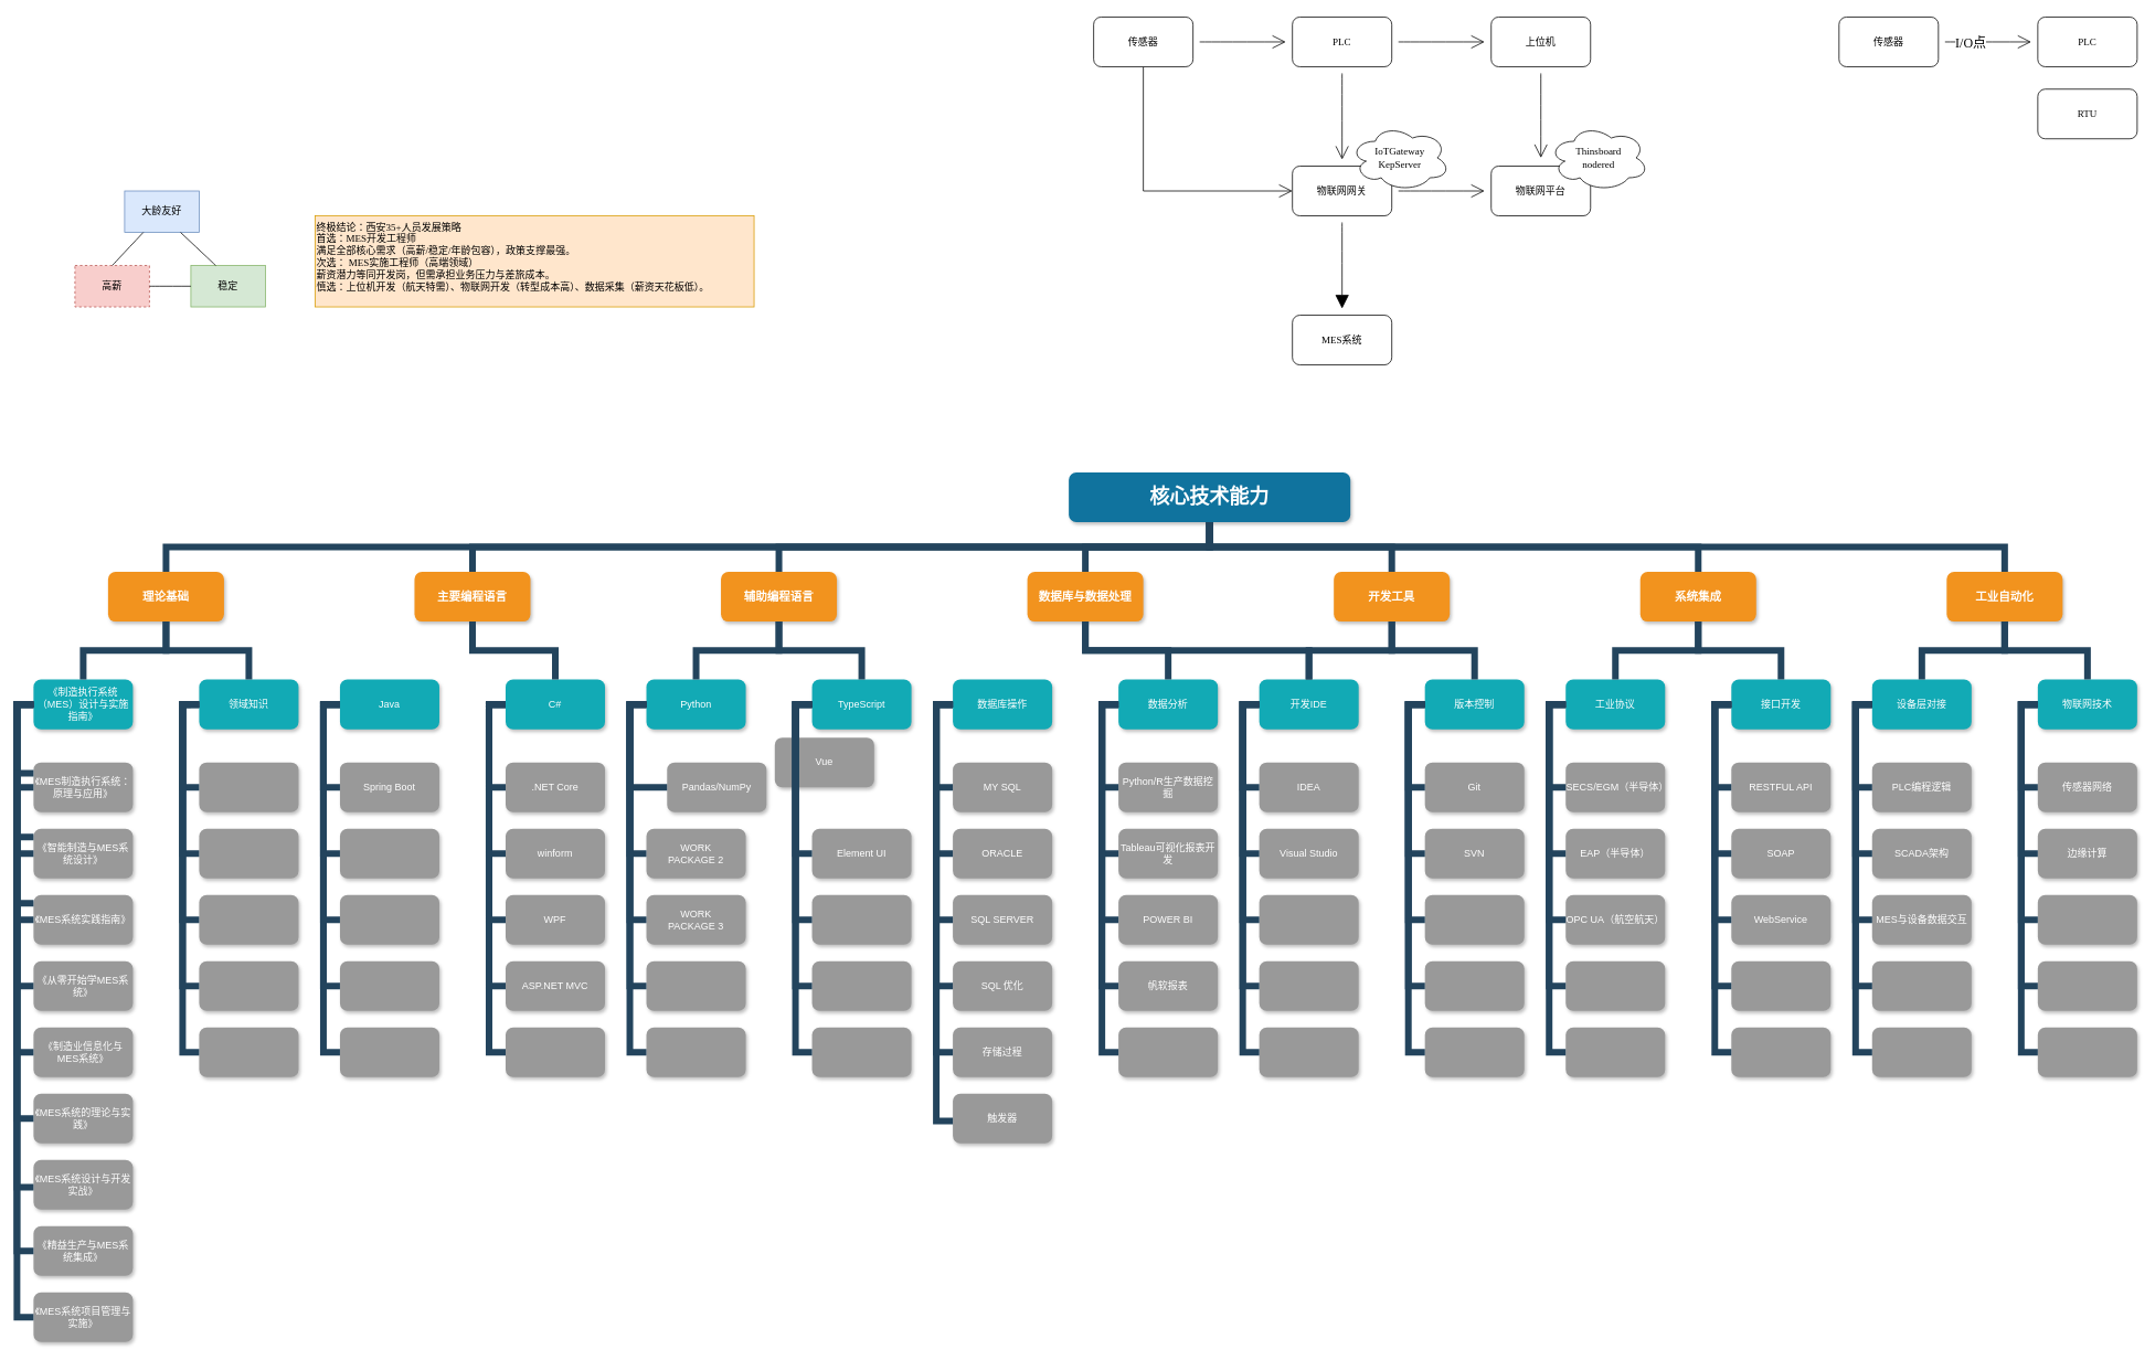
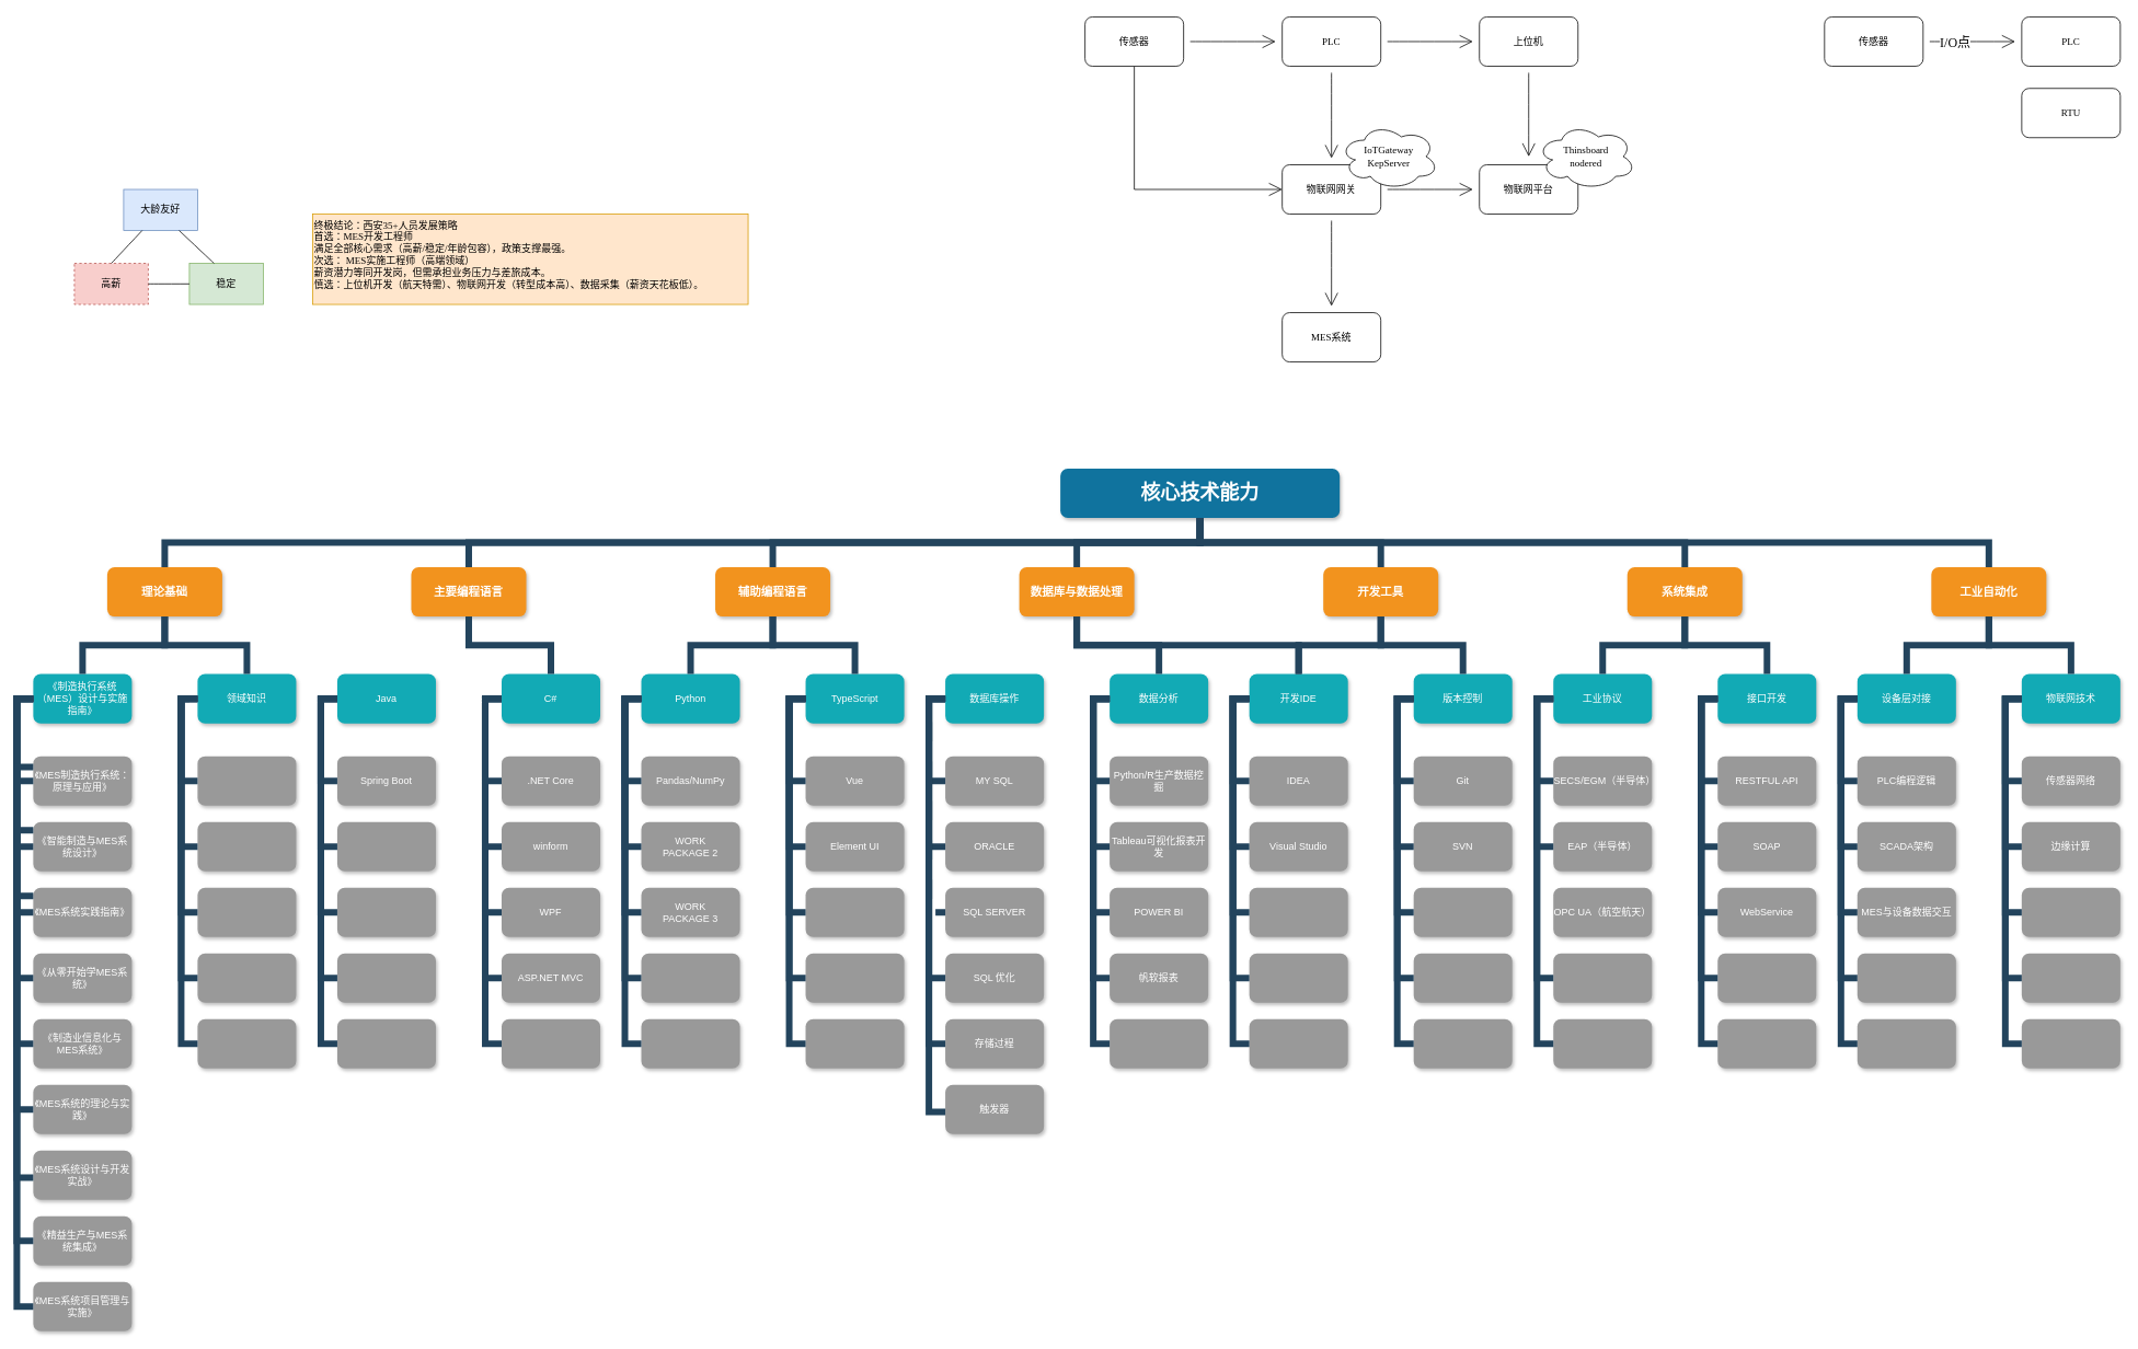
- <mxCell id="210" value="" style="edgeStyle=none;curved=1;rounded=0;orthogonalLoop=1;jettySize=auto;html=1;fontFamily=Architects Daughter;fontSource=https%3A%2F%2Ffonts.googleapis.com%2Fcss%3Ffamily%3DArchitects%2BDaughter;fontSize=16;startSize=14;endArrow=block;endSize=14;sourcePerimeterSpacing=8;targetPerimeterSpacing=8;" parent="1" source="211" target="213" edge="1"><mxGeometry relative="1" as="geometry" /></mxCell>
+ <mxCell id="210" value="" style="edgeStyle=none;curved=1;rounded=0;orthogonalLoop=1;jettySize=auto;html=1;fontFamily=Architects Daughter;fontSource=https%3A%2F%2Ffonts.googleapis.com%2Fcss%3Ffamily%3DArchitects%2BDaughter;fontSize=16;startSize=14;endArrow=open;endSize=14;sourcePerimeterSpacing=8;targetPerimeterSpacing=8;" parent="1" source="211" target="213" edge="1"><mxGeometry relative="1" as="geometry" /></mxCell>
- <mxCell id="63" value="Vue" style="whiteSpace=wrap;rounded=1;fillColor=#999999;strokeColor=none;shadow=1;fontColor=#FFFFFF;fontStyle=0" parent="1" vertex="1"><mxGeometry x="935" y="890" width="120" height="60" as="geometry" /></mxCell>
+ <mxCell id="63" value="Vue" style="whiteSpace=wrap;rounded=1;fillColor=#999999;strokeColor=none;shadow=1;fontColor=#FFFFFF;fontStyle=0" parent="1" vertex="1"><mxGeometry x="980" y="920" width="120" height="60" as="geometry" /></mxCell>
- <mxCell id="58" value="Pandas/NumPy" style="whiteSpace=wrap;rounded=1;fillColor=#999999;strokeColor=none;shadow=1;fontColor=#FFFFFF;fontStyle=0" parent="1" vertex="1"><mxGeometry x="805" y="920" width="120" height="60" as="geometry" /></mxCell>
+ <mxCell id="58" value="Pandas/NumPy" style="whiteSpace=wrap;rounded=1;fillColor=#999999;strokeColor=none;shadow=1;fontColor=#FFFFFF;fontStyle=0" parent="1" vertex="1"><mxGeometry x="780" y="920" width="120" height="60" as="geometry" /></mxCell>
- <mxCell id="94" value="" style="edgeStyle=elbowEdgeStyle;elbow=horizontal;rounded=0;fontColor=#000000;endArrow=none;endFill=0;strokeWidth=8;strokeColor=#23445D;" parent="1" source="78" target="82" edge="1"><mxGeometry width="100" height="100" relative="1" as="geometry"><mxPoint x="1140" y="850" as="sourcePoint" /><mxPoint x="1140" y="1110" as="targetPoint" /><Array as="points"><mxPoint x="1130" y="990" /></Array></mxGeometry></mxCell>
+ <mxCell id="94" value="" style="edgeStyle=elbowEdgeStyle;elbow=horizontal;rounded=0;fontColor=#000000;endArrow=none;endFill=0;strokeWidth=8;strokeColor=#23445D;dashed=1;" parent="1" source="78" target="82" edge="1"><mxGeometry width="100" height="100" relative="1" as="geometry"><mxPoint x="1140" y="850" as="sourcePoint" /><mxPoint x="1140" y="1110" as="targetPoint" /><Array as="points"><mxPoint x="1130" y="990" /></Array></mxGeometry></mxCell>
- <mxCell id="138" value="" style="edgeStyle=elbowEdgeStyle;elbow=horizontal;rounded=0;fontColor=#000000;endArrow=none;endFill=0;strokeWidth=8;strokeColor=#23445D;" parent="1" source="122" target="126" edge="1"><mxGeometry width="100" height="100" relative="1" as="geometry"><mxPoint x="1880" y="850" as="sourcePoint" /><mxPoint x="1880" y="1110" as="targetPoint" /><Array as="points"><mxPoint x="1870" y="990" /></Array></mxGeometry></mxCell>
